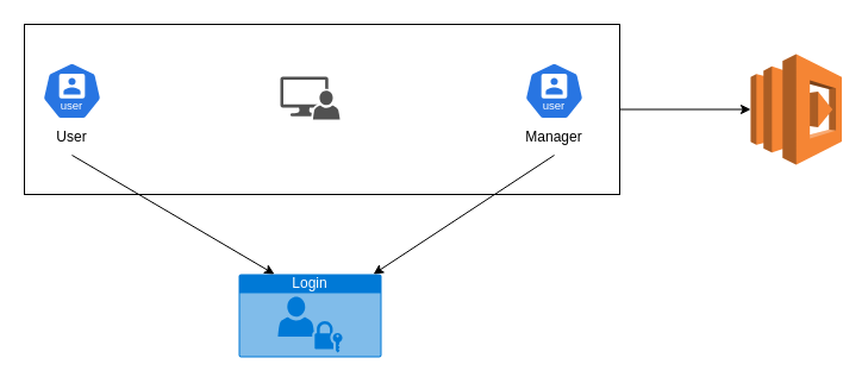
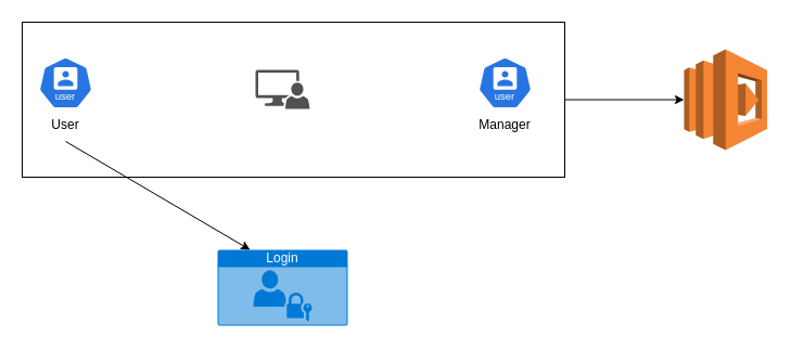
- <mxCell id="12" value="" style="endArrow=classic;html=1;rounded=0;exitX=0.5;exitY=1;exitDx=0;exitDy=0;" edge="1" parent="1" source="10" target="5"><mxGeometry width="50" height="50" relative="1" as="geometry"><mxPoint x="390" y="90" as="sourcePoint" /><mxPoint x="470" y="130" as="targetPoint" /></mxGeometry></mxCell>
